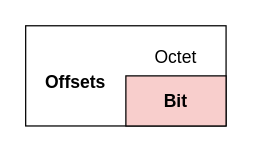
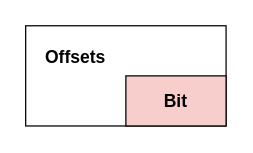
- <mxCell id="5" value="&lt;span style=&quot;font-weight: normal;&quot;&gt;Octet&lt;/span&gt;" style="text;html=1;strokeColor=none;fillColor=none;align=center;verticalAlign=middle;whiteSpace=wrap;rounded=0;fontSize=14;fontStyle=1" vertex="1" parent="1"><mxGeometry x="110" y="30" width="60" height="30" as="geometry" /></mxCell>
- <mxCell id="4" value="&lt;b&gt;Offsets&lt;/b&gt;" style="text;html=1;strokeColor=none;fillColor=none;align=center;verticalAlign=middle;whiteSpace=wrap;rounded=0;fontSize=14;" vertex="1" parent="1"><mxGeometry x="30" y="50" width="60" height="30" as="geometry" /></mxCell>
+ <mxCell id="4" value="&lt;b&gt;Offsets&lt;/b&gt;" style="text;html=1;strokeColor=none;fillColor=none;align=center;verticalAlign=middle;whiteSpace=wrap;rounded=0;fontSize=14;" vertex="1" parent="1"><mxGeometry x="30" y="30" width="60" height="30" as="geometry" /></mxCell>
